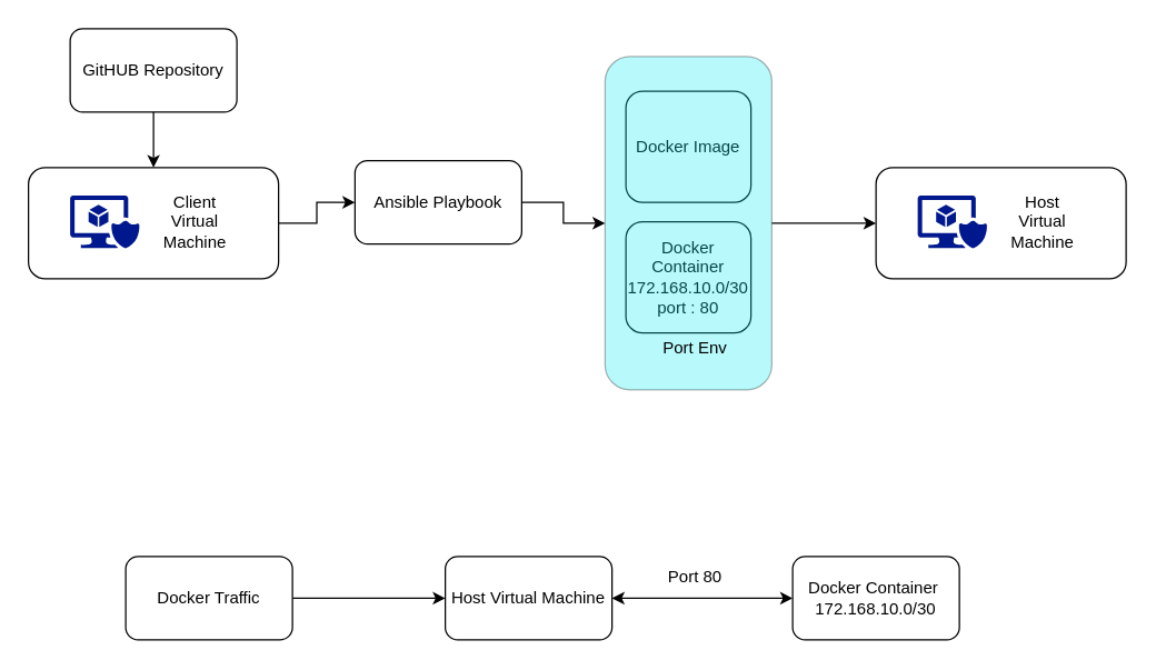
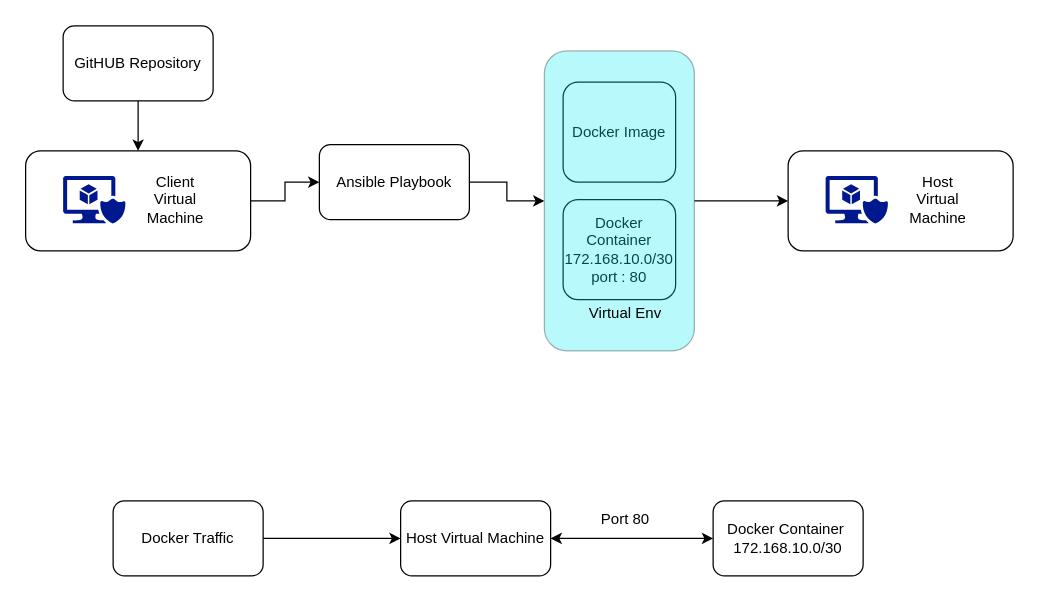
- <mxCell id="15" value="Port Env" style="text;html=1;align=center;verticalAlign=middle;whiteSpace=wrap;rounded=0;" parent="1" vertex="1"><mxGeometry x="470" y="235" width="60" height="30" as="geometry" /></mxCell>
+ <mxCell id="15" value="Virtual Env" style="text;html=1;align=center;verticalAlign=middle;whiteSpace=wrap;rounded=0;" parent="1" vertex="1"><mxGeometry x="470" y="235" width="60" height="30" as="geometry" /></mxCell>
